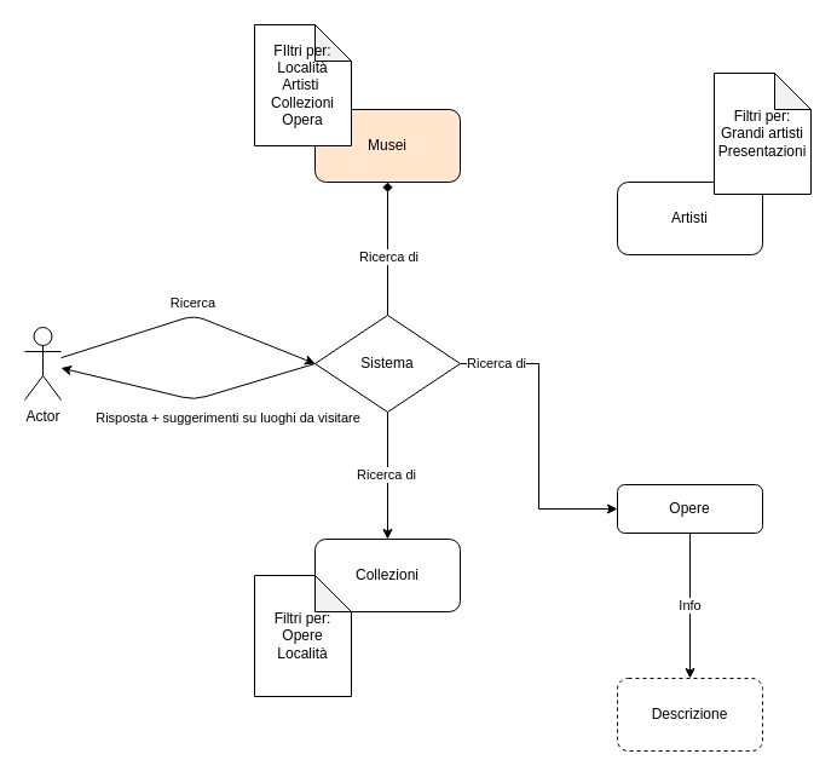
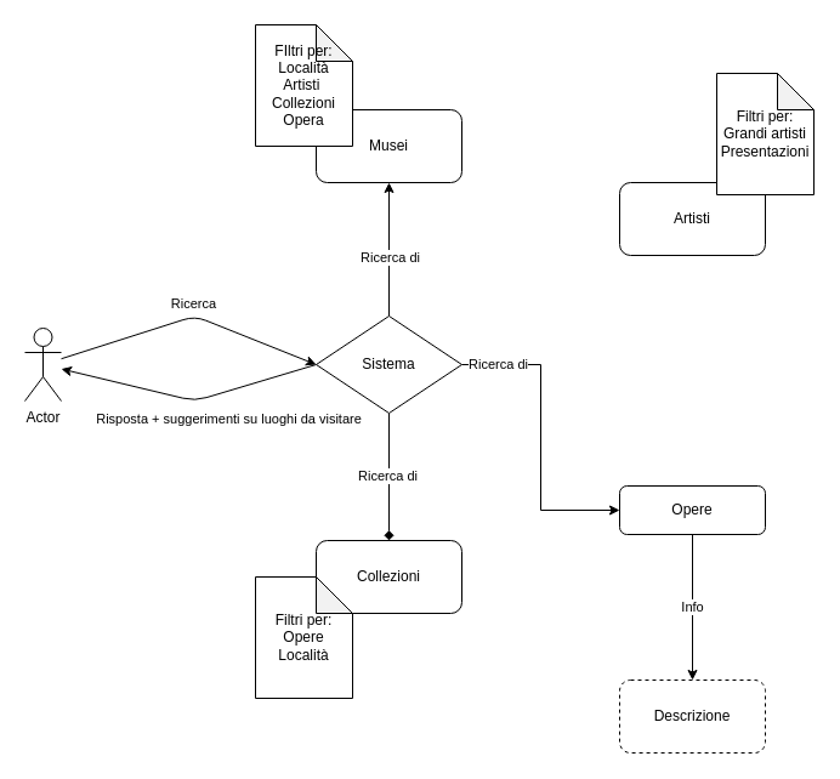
- <mxCell id="10" value="Musei" style="rounded=1;whiteSpace=wrap;html=1;fillColor=#ffe6cc;" vertex="1" parent="1"><mxGeometry x="260" y="90" width="120" height="60" as="geometry" /></mxCell>
+ <mxCell id="10" value="Musei" style="rounded=1;whiteSpace=wrap;html=1;" vertex="1" parent="1"><mxGeometry x="260" y="90" width="120" height="60" as="geometry" /></mxCell>
- <mxCell id="3" style="edgeStyle=orthogonalEdgeStyle;rounded=0;orthogonalLoop=1;jettySize=auto;html=1;entryX=0.5;entryY=1;entryDx=0;entryDy=0;endArrow=diamond;" edge="1" parent="1" source="9" target="10"><mxGeometry relative="1" as="geometry" /></mxCell>
+ <mxCell id="3" style="edgeStyle=orthogonalEdgeStyle;rounded=0;orthogonalLoop=1;jettySize=auto;html=1;entryX=0.5;entryY=1;entryDx=0;entryDy=0;" edge="1" parent="1" source="9" target="10"><mxGeometry relative="1" as="geometry" /></mxCell>
- <mxCell id="5" style="edgeStyle=orthogonalEdgeStyle;rounded=0;orthogonalLoop=1;jettySize=auto;html=1;entryX=0.5;entryY=0;entryDx=0;entryDy=0;" edge="1" parent="1" source="9" target="14"><mxGeometry relative="1" as="geometry" /></mxCell>
+ <mxCell id="5" style="edgeStyle=orthogonalEdgeStyle;rounded=0;orthogonalLoop=1;jettySize=auto;html=1;entryX=0.5;entryY=0;entryDx=0;entryDy=0;endArrow=diamond;" edge="1" parent="1" source="9" target="14"><mxGeometry relative="1" as="geometry" /></mxCell>
